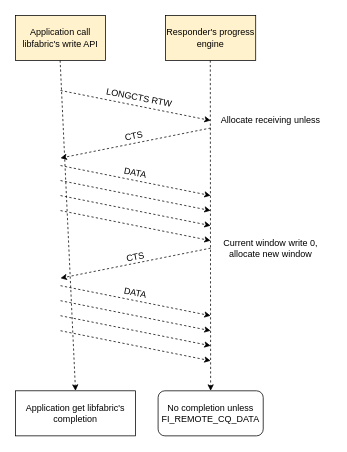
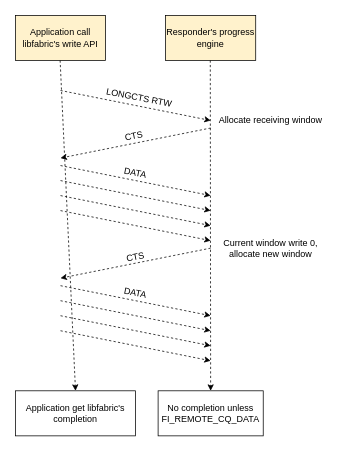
- <mxCell id="18" value="Allocate receiving unless" style="text;html=1;strokeColor=none;fillColor=none;align=center;verticalAlign=middle;whiteSpace=wrap;rounded=0;" parent="1" vertex="1"><mxGeometry x="280" y="150" width="160" height="20" as="geometry" /></mxCell>
+ <mxCell id="18" value="Allocate receiving window" style="text;html=1;strokeColor=none;fillColor=none;align=center;verticalAlign=middle;whiteSpace=wrap;rounded=0;" parent="1" vertex="1"><mxGeometry x="280" y="150" width="160" height="20" as="geometry" /></mxCell>
- <mxCell id="8" value="No completion unless&lt;br&gt;FI_REMOTE_CQ_DATA" style="whiteSpace=wrap;html=1;rounded=1;" parent="1" vertex="1"><mxGeometry x="210" y="520" width="140" height="60" as="geometry" /></mxCell>
+ <mxCell id="8" value="No completion unless&lt;br&gt;FI_REMOTE_CQ_DATA" style="rounded=0;whiteSpace=wrap;html=1;" parent="1" vertex="1"><mxGeometry x="210" y="520" width="140" height="60" as="geometry" /></mxCell>
